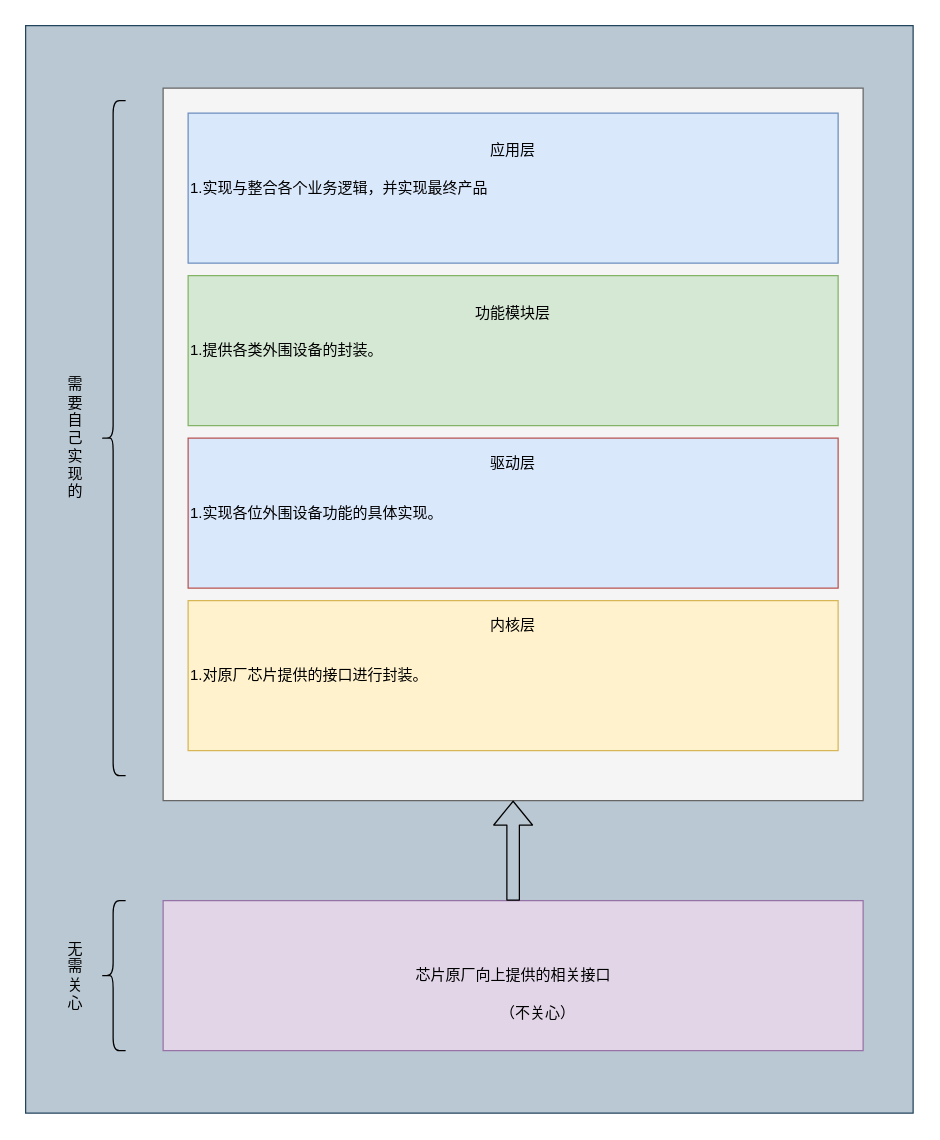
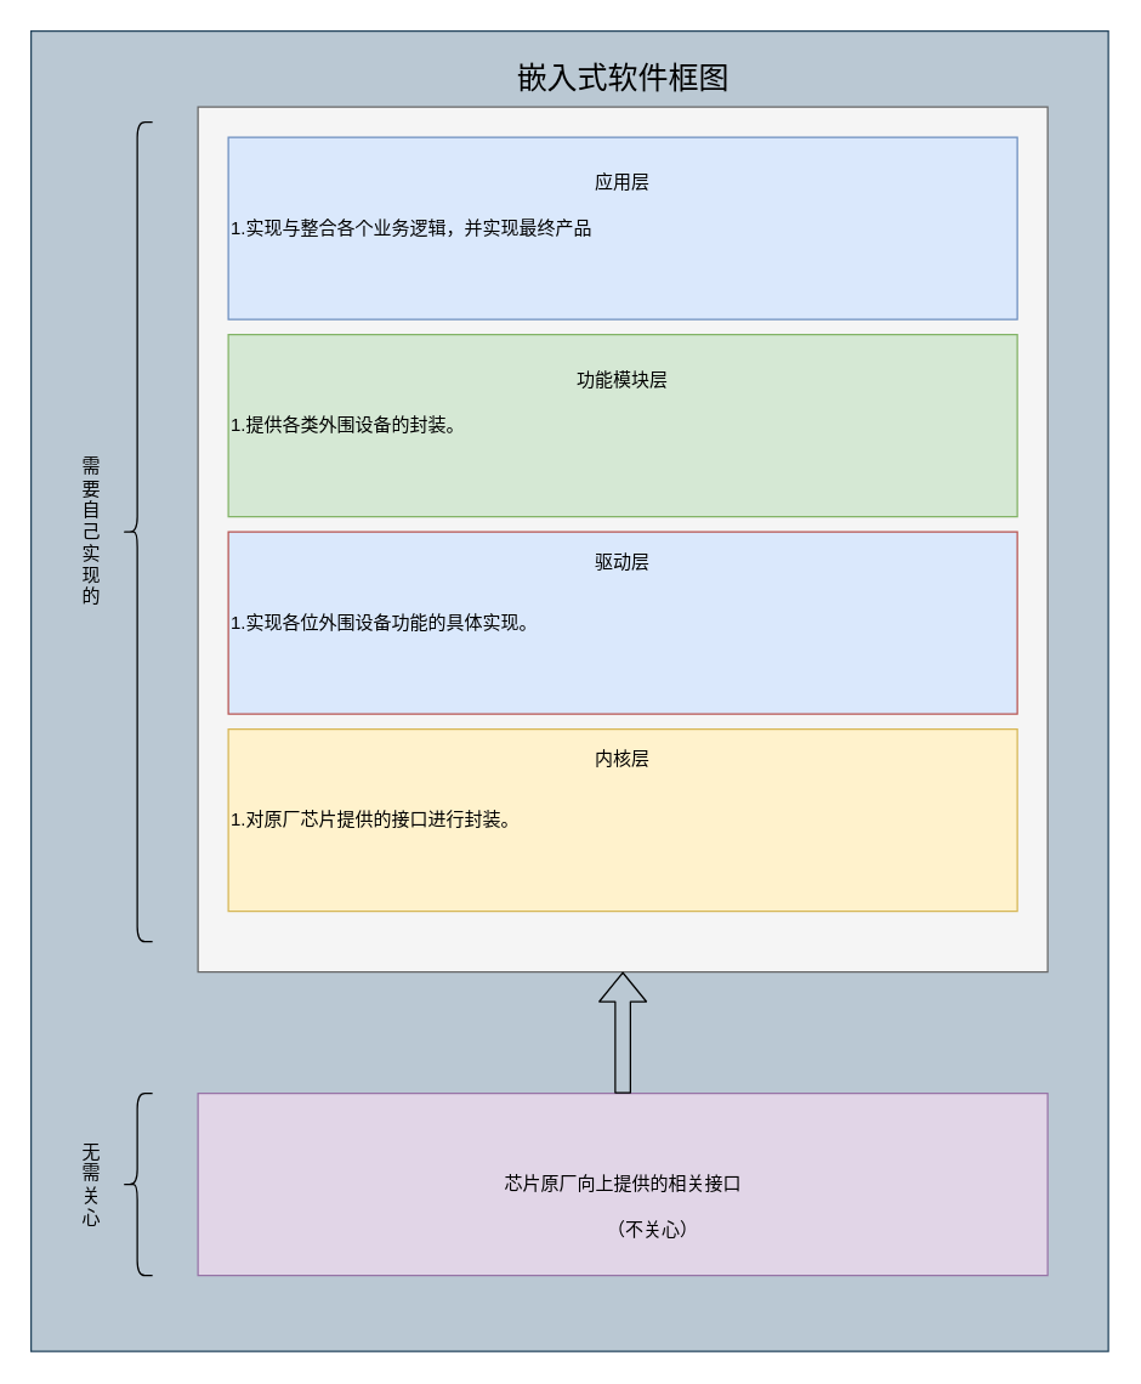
+ <mxCell id="4" value="&lt;font style=&quot;font-size: 20px&quot;&gt;嵌入式软件框图&lt;/font&gt;" style="text;html=1;strokeColor=none;fillColor=none;align=center;verticalAlign=middle;whiteSpace=wrap;rounded=0;" vertex="1" parent="1"><mxGeometry x="327.5" y="40" width="165" height="20" as="geometry" /></mxCell>
